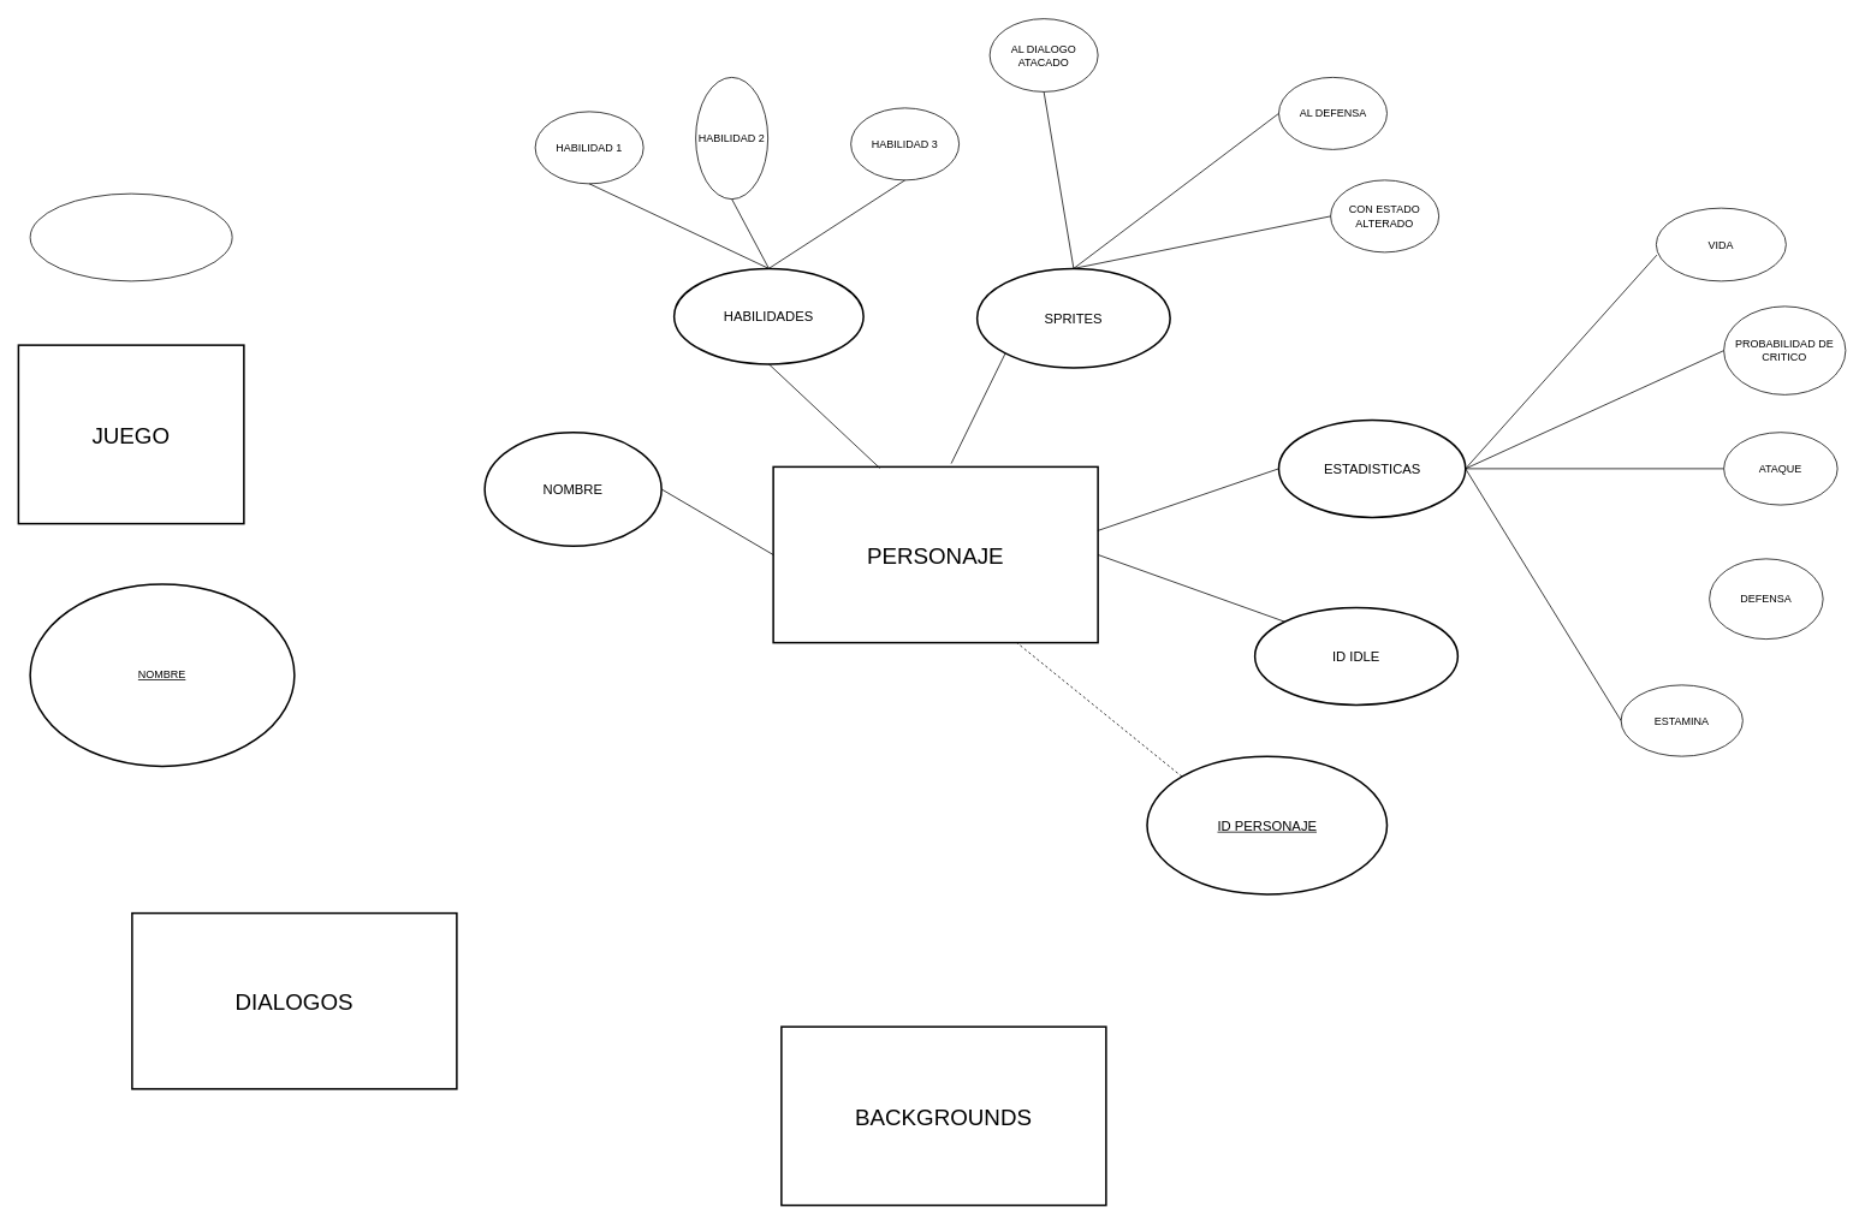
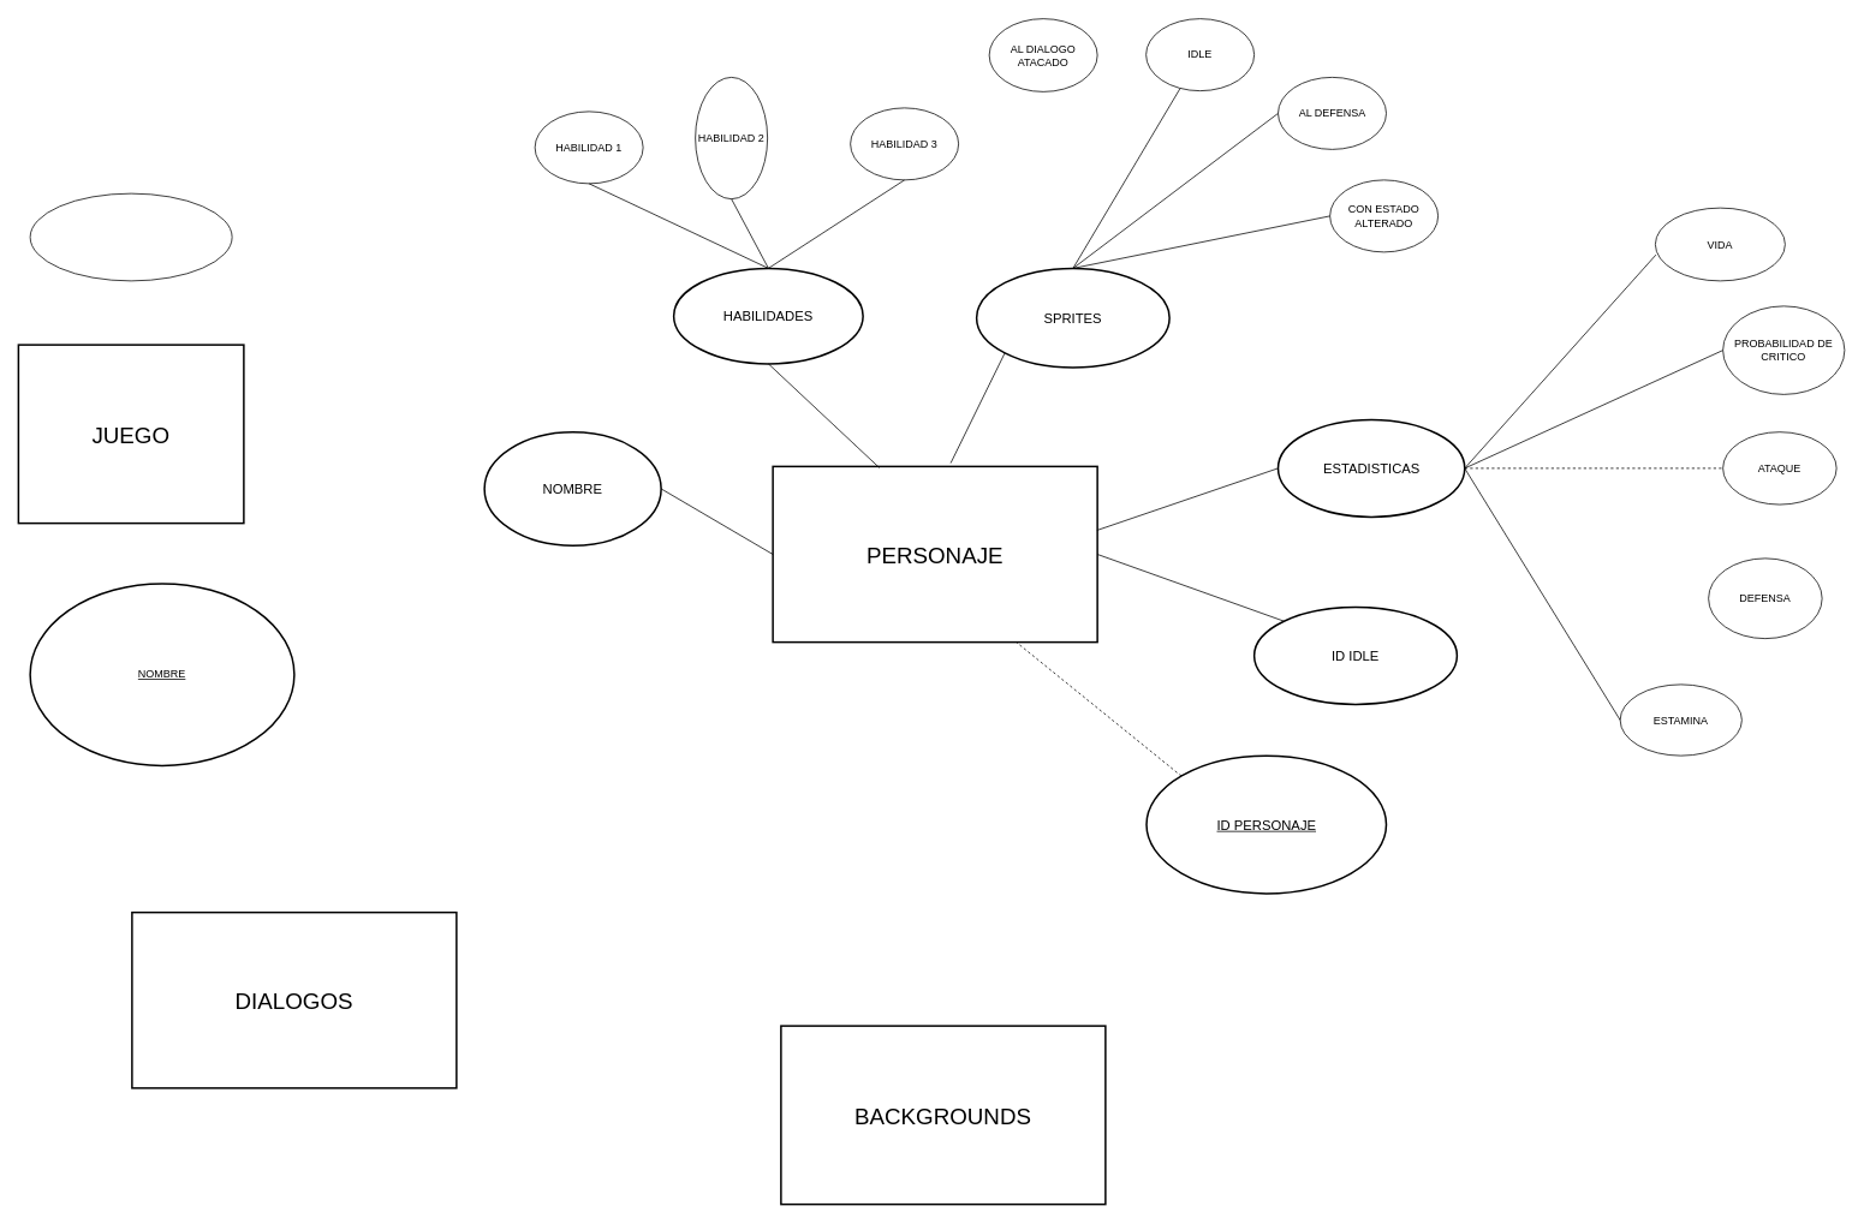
+ <mxCell id="16" value="IDLE" style="ellipse;whiteSpace=wrap;html=1;" vertex="1" parent="1"><mxGeometry x="1271" y="20" width="120" height="80" as="geometry" /></mxCell>
+ <mxCell id="31" value="" style="endArrow=none;html=1;rounded=0;entryX=0.5;entryY=0;entryDx=0;entryDy=0;" edge="1" parent="1" source="16" target="9"><mxGeometry relative="1" as="geometry"><mxPoint x="1037" y="535" as="sourcePoint" /><mxPoint x="1197" y="535" as="targetPoint" /></mxGeometry></mxCell>
- <mxCell id="35" value="" style="endArrow=none;html=1;rounded=0;entryX=0.5;entryY=1;entryDx=0;entryDy=0;exitX=0.5;exitY=0;exitDx=0;exitDy=0;" edge="1" parent="1" source="9" target="18"><mxGeometry relative="1" as="geometry"><mxPoint x="1325" y="373" as="sourcePoint" /><mxPoint x="1197" y="535" as="targetPoint" /></mxGeometry></mxCell>
- <mxCell id="5" value="" style="endArrow=none;html=1;rounded=0;entryX=0;entryY=0.5;entryDx=0;entryDy=0;strokeWidth=1;exitX=1;exitY=0.5;exitDx=0;exitDy=0;" edge="1" parent="1" source="8" target="12"><mxGeometry width="50" height="50" relative="1" as="geometry"><mxPoint x="213" y="804" as="sourcePoint" /><mxPoint x="646" y="805" as="targetPoint" /></mxGeometry></mxCell>
+ <mxCell id="5" value="" style="endArrow=none;html=1;rounded=0;entryX=0;entryY=0.5;entryDx=0;entryDy=0;strokeWidth=1;exitX=1;exitY=0.5;exitDx=0;exitDy=0;dashed=1;" edge="1" parent="1" source="8" target="12"><mxGeometry width="50" height="50" relative="1" as="geometry"><mxPoint x="213" y="804" as="sourcePoint" /><mxPoint x="646" y="805" as="targetPoint" /></mxGeometry></mxCell>
